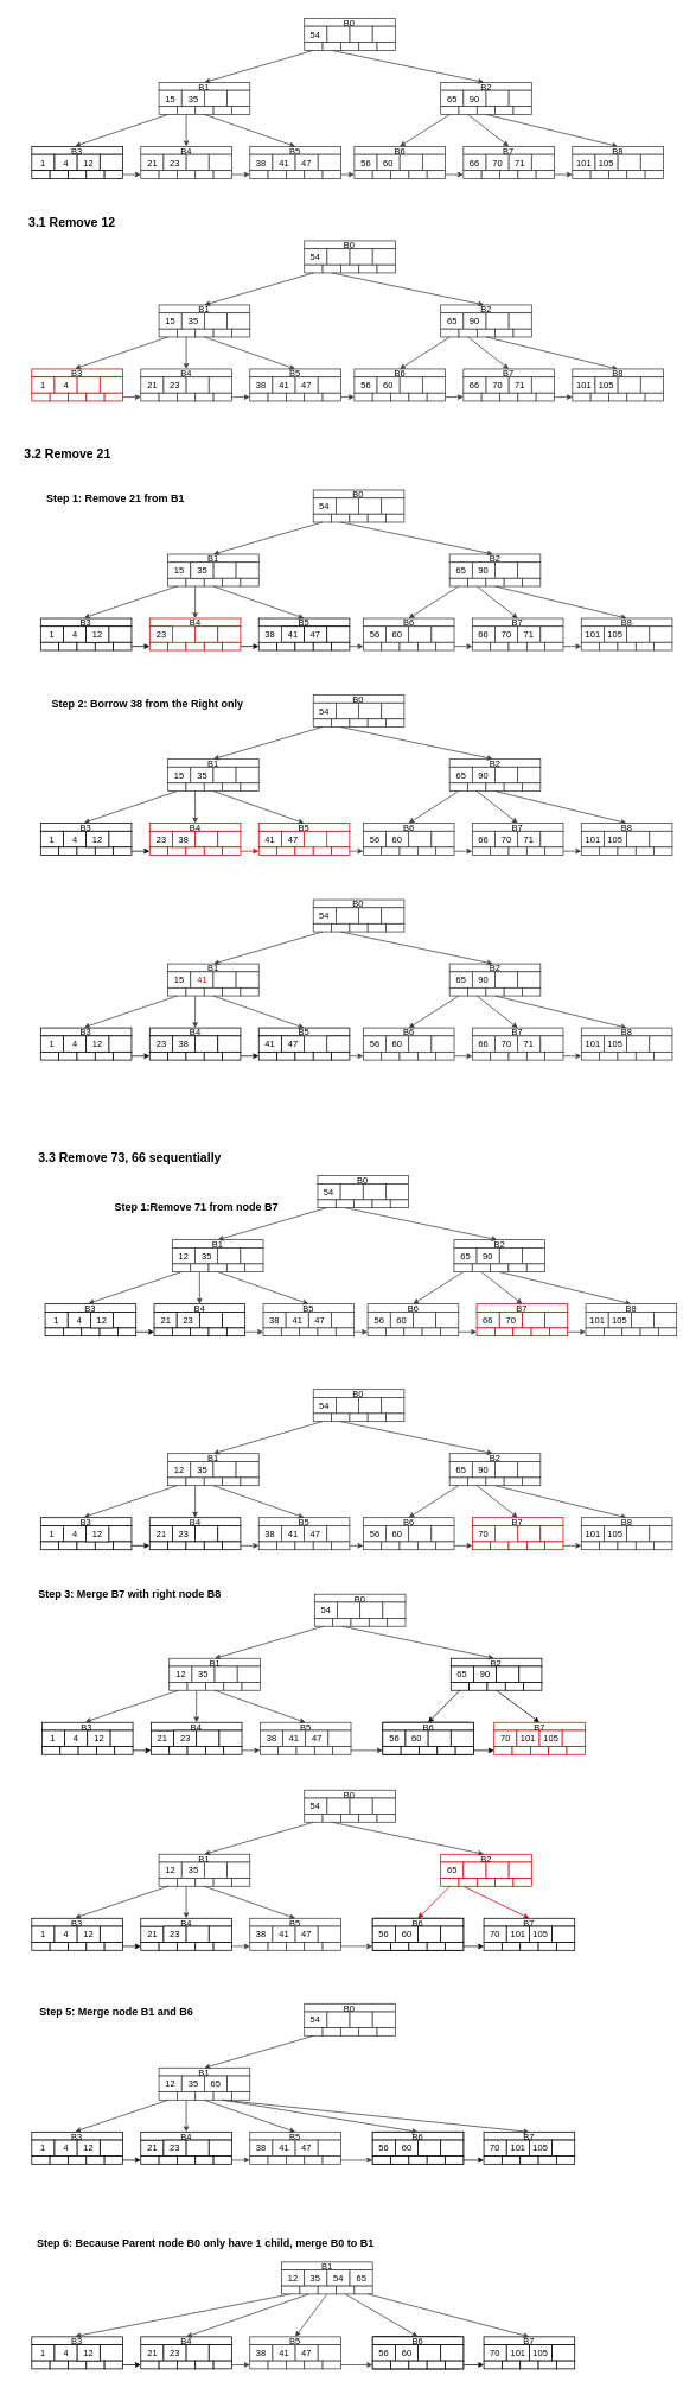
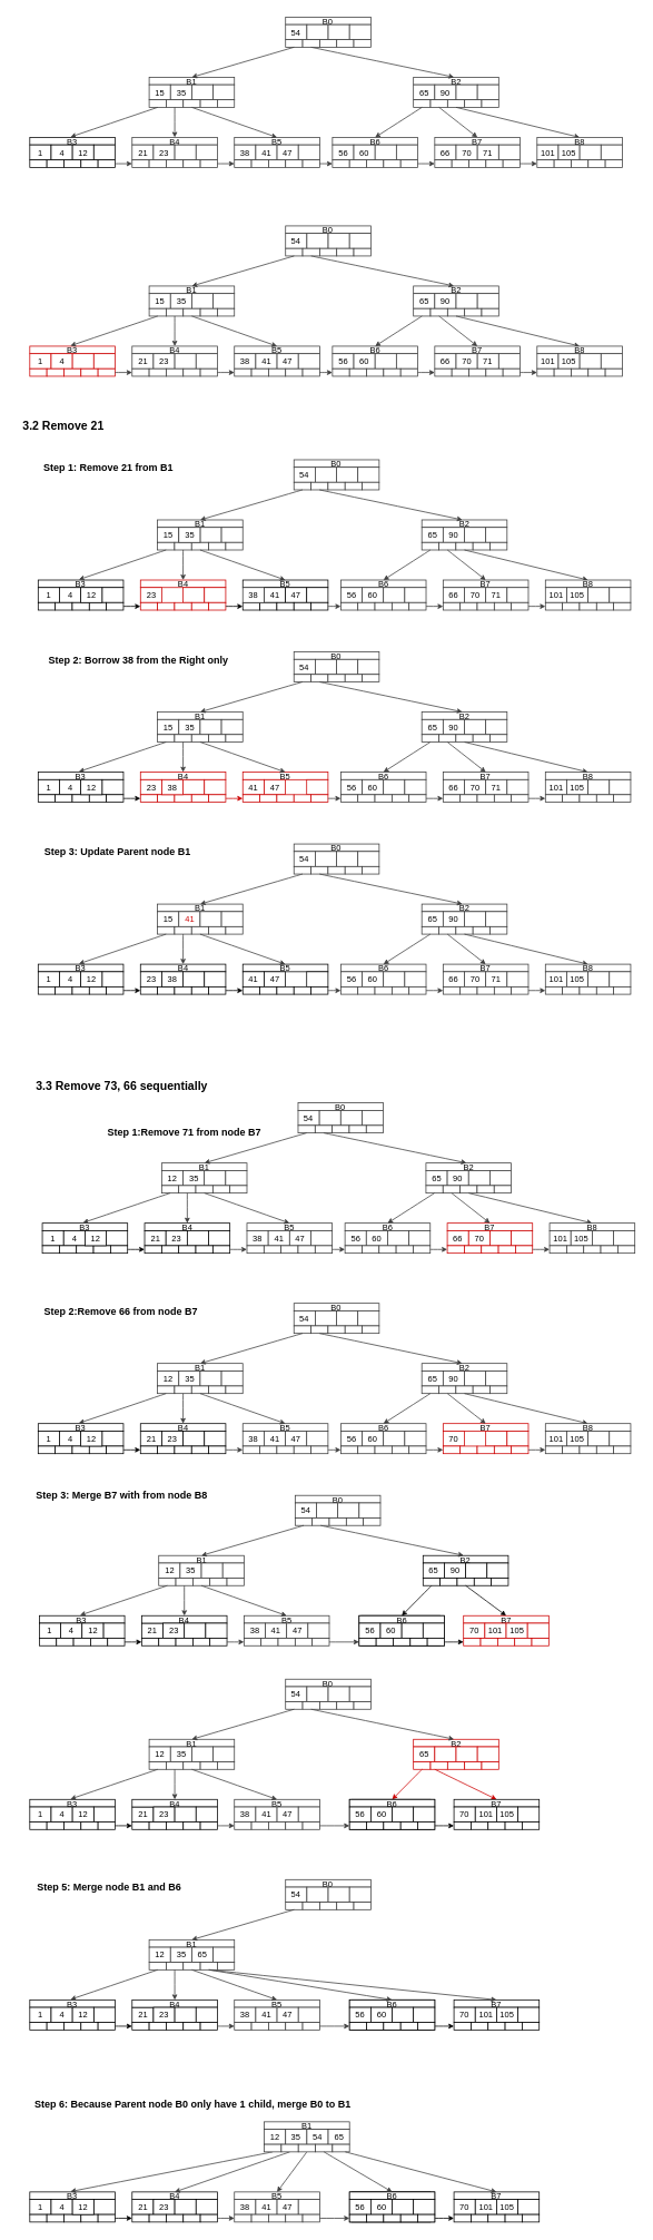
- <mxCell id="106" value="&lt;b style=&quot;font-size: 14px&quot;&gt;&lt;font style=&quot;font-size: 14px&quot;&gt;3.1 Remove 12&lt;br&gt;&lt;/font&gt;&lt;/b&gt;" style="text;html=1;align=center;verticalAlign=middle;resizable=0;points=[];autosize=1;strokeColor=none;fillColor=none;hachureGap=4;fontSize=14;fontColor=#000000;" parent="1" vertex="1"><mxGeometry x="25" y="240" width="110" height="20" as="geometry" /></mxCell>
+ <mxCell id="1075" value="&lt;b&gt;&lt;font style=&quot;font-size: 12px&quot;&gt;Step 3: Update Parent node B1&lt;br&gt;&lt;/font&gt;&lt;/b&gt;" style="text;html=1;align=center;verticalAlign=middle;resizable=0;points=[];autosize=1;strokeColor=none;fillColor=none;hachureGap=4;fontSize=10;fontColor=#000000;" vertex="1" parent="972"><mxGeometry width="190" height="20" as="geometry" /></mxCell>
+ <mxCell id="403" value="&lt;b&gt;Step 2:Remove 66 from node B7 &lt;/b&gt;" style="text;html=1;align=center;verticalAlign=middle;resizable=0;points=[];autosize=1;strokeColor=none;fillColor=none;hachureGap=4;fontSize=12;fontColor=#000000;" parent="319" vertex="1"><mxGeometry x="-0.79" width="200" height="20" as="geometry" /></mxCell>
- <mxCell id="1076" value="&lt;b&gt;Step 3: Merge B7 with right node B8 &lt;/b&gt;" style="text;html=1;align=center;verticalAlign=middle;resizable=0;points=[];autosize=1;strokeColor=none;fillColor=none;hachureGap=4;fontSize=12;fontColor=#000000;" vertex="1" parent="1"><mxGeometry x="35" y="1780" width="220" height="20" as="geometry" /></mxCell>
+ <mxCell id="1076" value="&lt;b&gt;Step 3: Merge B7 with from node B8 &lt;/b&gt;" style="text;html=1;align=center;verticalAlign=middle;resizable=0;points=[];autosize=1;strokeColor=none;fillColor=none;hachureGap=4;fontSize=12;fontColor=#000000;" vertex="1" parent="1"><mxGeometry x="35" y="1780" width="220" height="20" as="geometry" /></mxCell>
